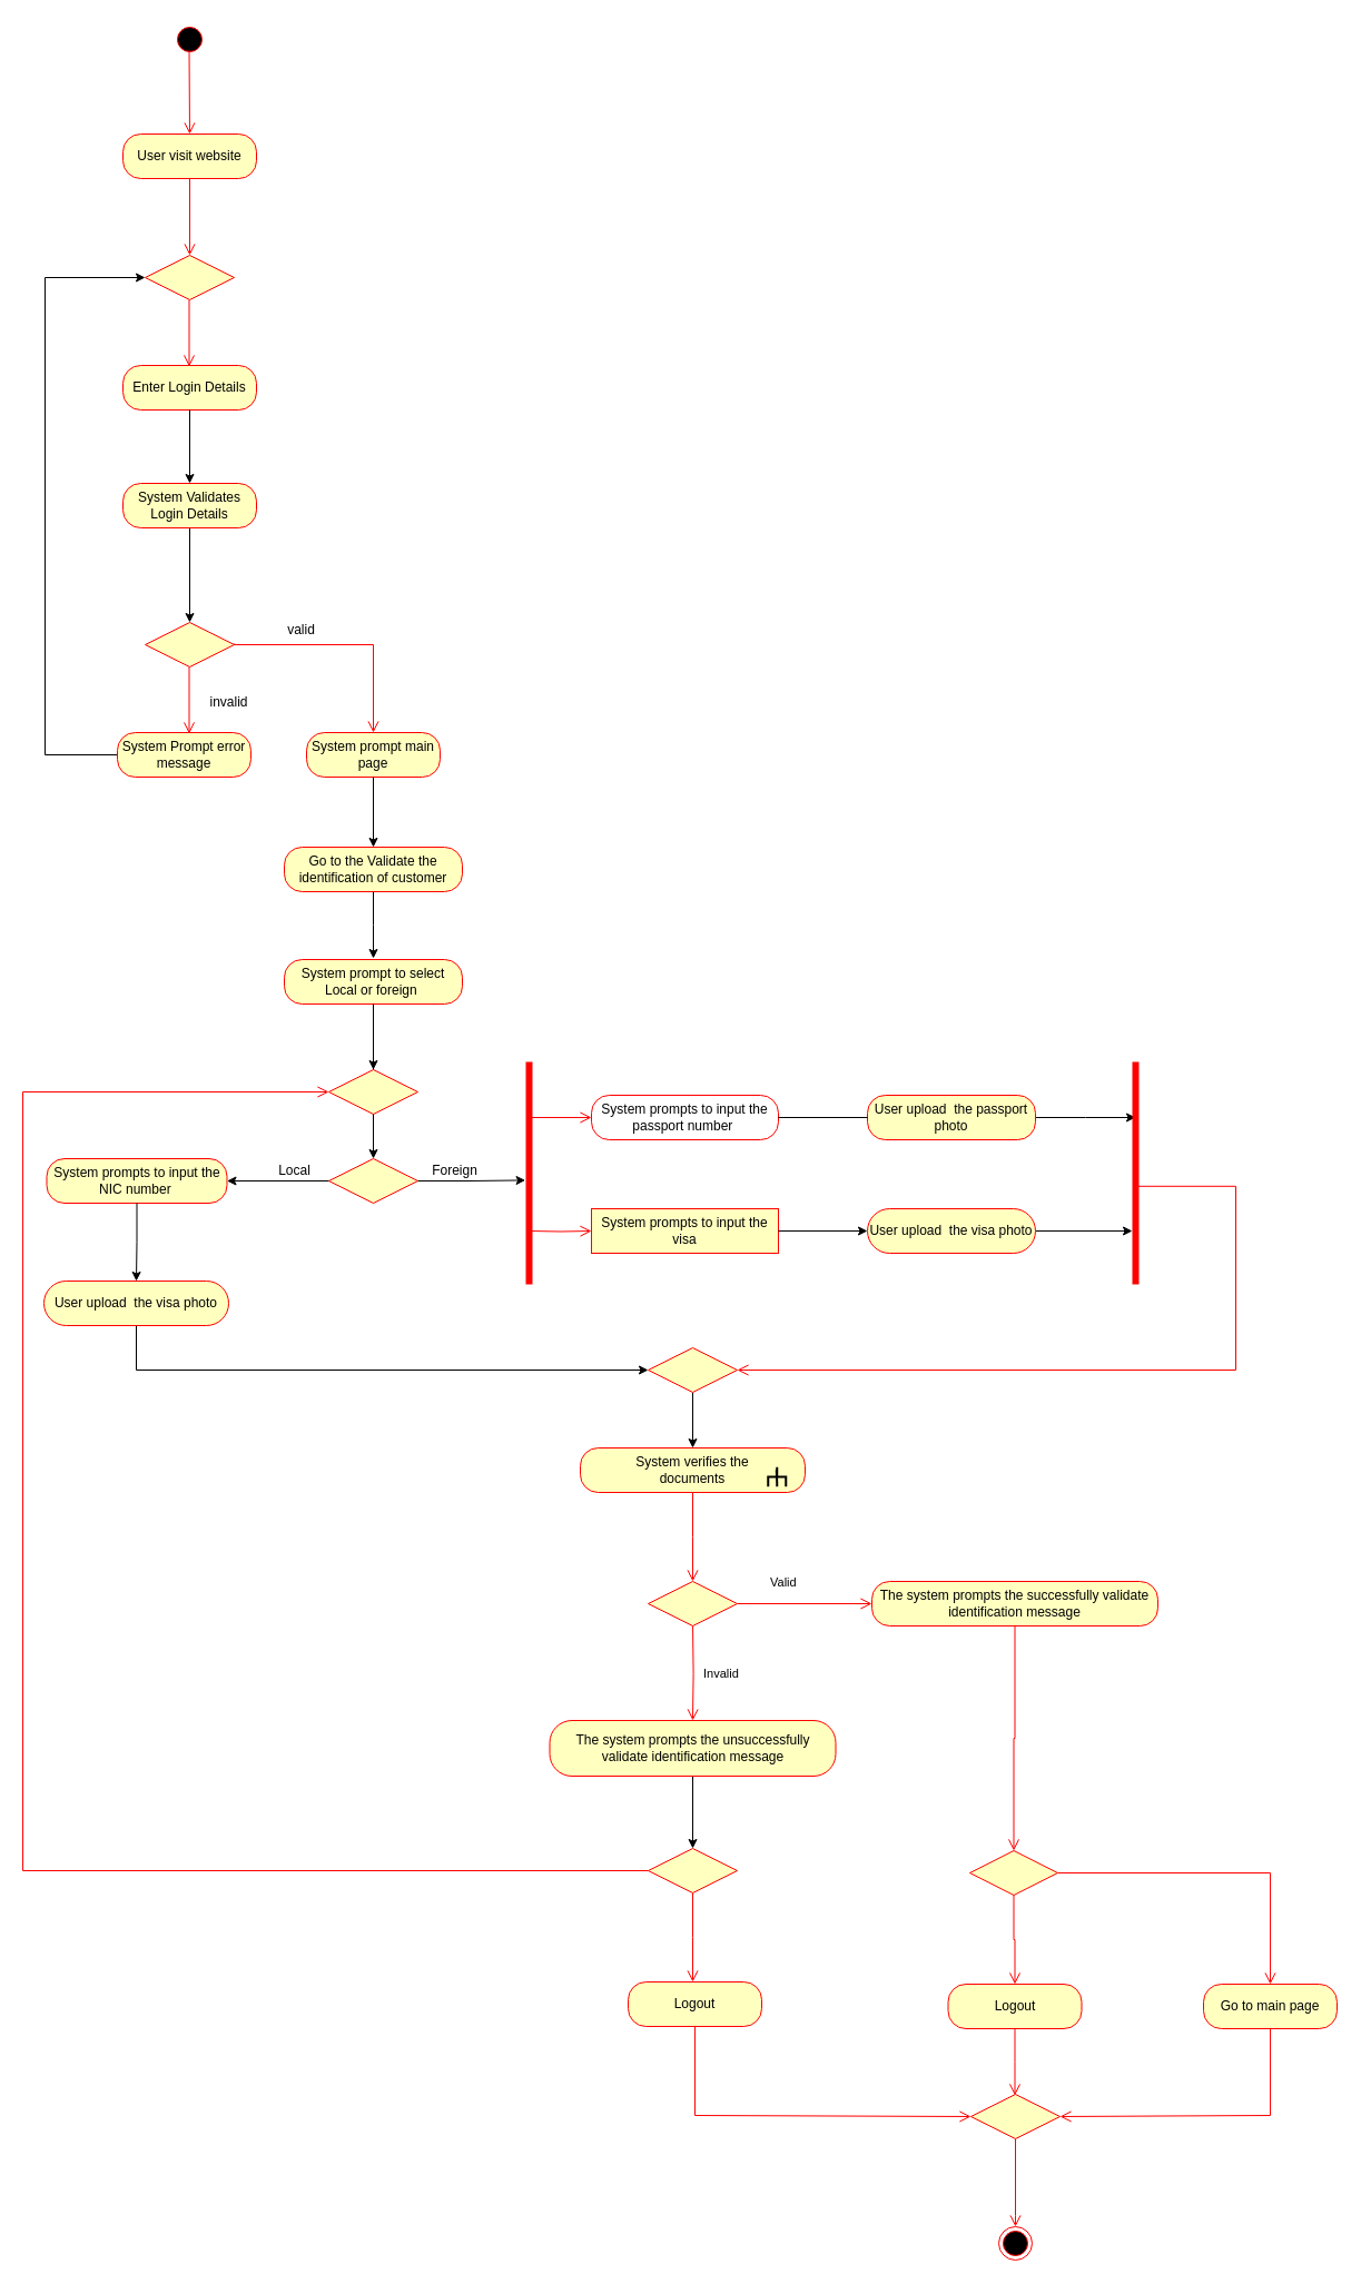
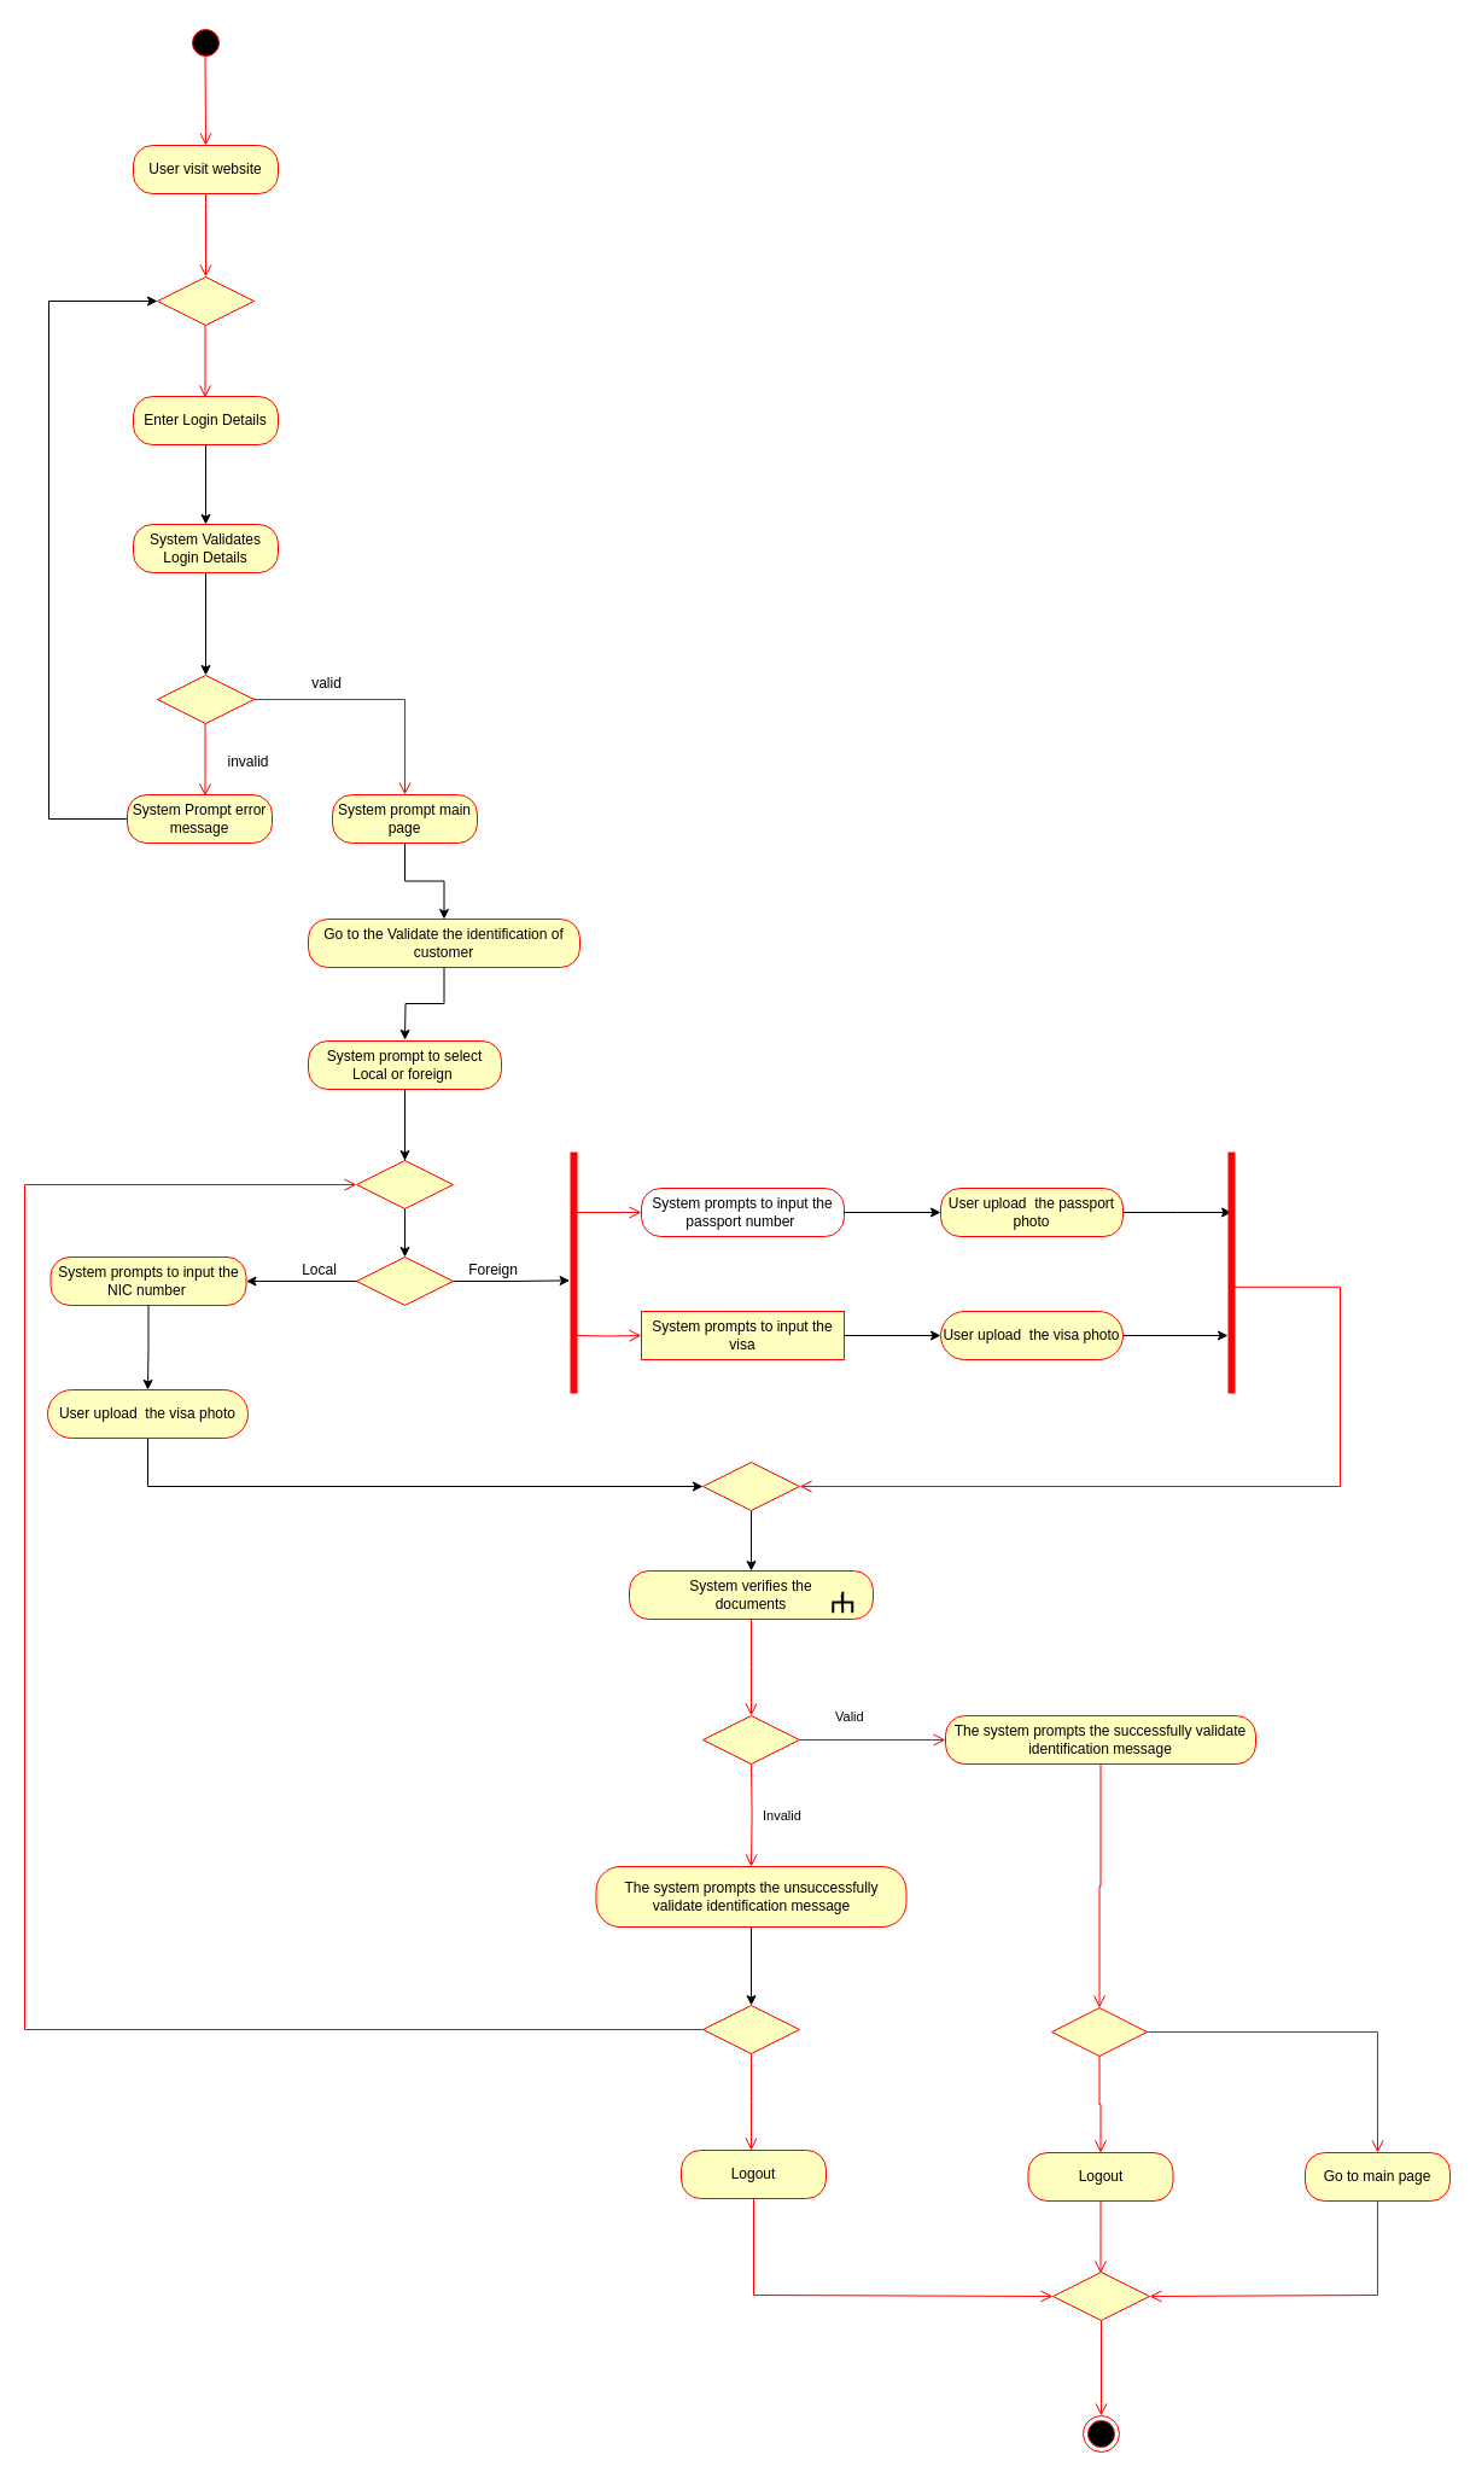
- <mxCell id="26" value="Go to the Validate the identification&amp;nbsp;&lt;span style=&quot;text-align: left;&quot;&gt;of customer&lt;/span&gt;" style="rounded=1;whiteSpace=wrap;html=1;arcSize=40;fontColor=#000000;fillColor=#ffffc0;strokeColor=#ff0000;" vertex="1" parent="1"><mxGeometry x="255" y="761" width="160" height="40" as="geometry" /></mxCell>
+ <mxCell id="26" value="Go to the Validate the identification&amp;nbsp;&lt;span style=&quot;text-align: left;&quot;&gt;of customer&lt;/span&gt;" style="rounded=1;whiteSpace=wrap;html=1;arcSize=40;fontColor=#000000;fillColor=#ffffc0;strokeColor=#ff0000;" vertex="1" parent="1"><mxGeometry x="255" y="761" width="225" height="40" as="geometry" /></mxCell>
- <mxCell id="53" value="" style="edgeStyle=orthogonalEdgeStyle;rounded=0;orthogonalLoop=1;jettySize=auto;html=1;endArrow=none;" edge="1" parent="1" source="34" target="52"><mxGeometry relative="1" as="geometry" /></mxCell>
+ <mxCell id="53" value="" style="edgeStyle=orthogonalEdgeStyle;rounded=0;orthogonalLoop=1;jettySize=auto;html=1;" edge="1" parent="1" source="34" target="52"><mxGeometry relative="1" as="geometry" /></mxCell>
